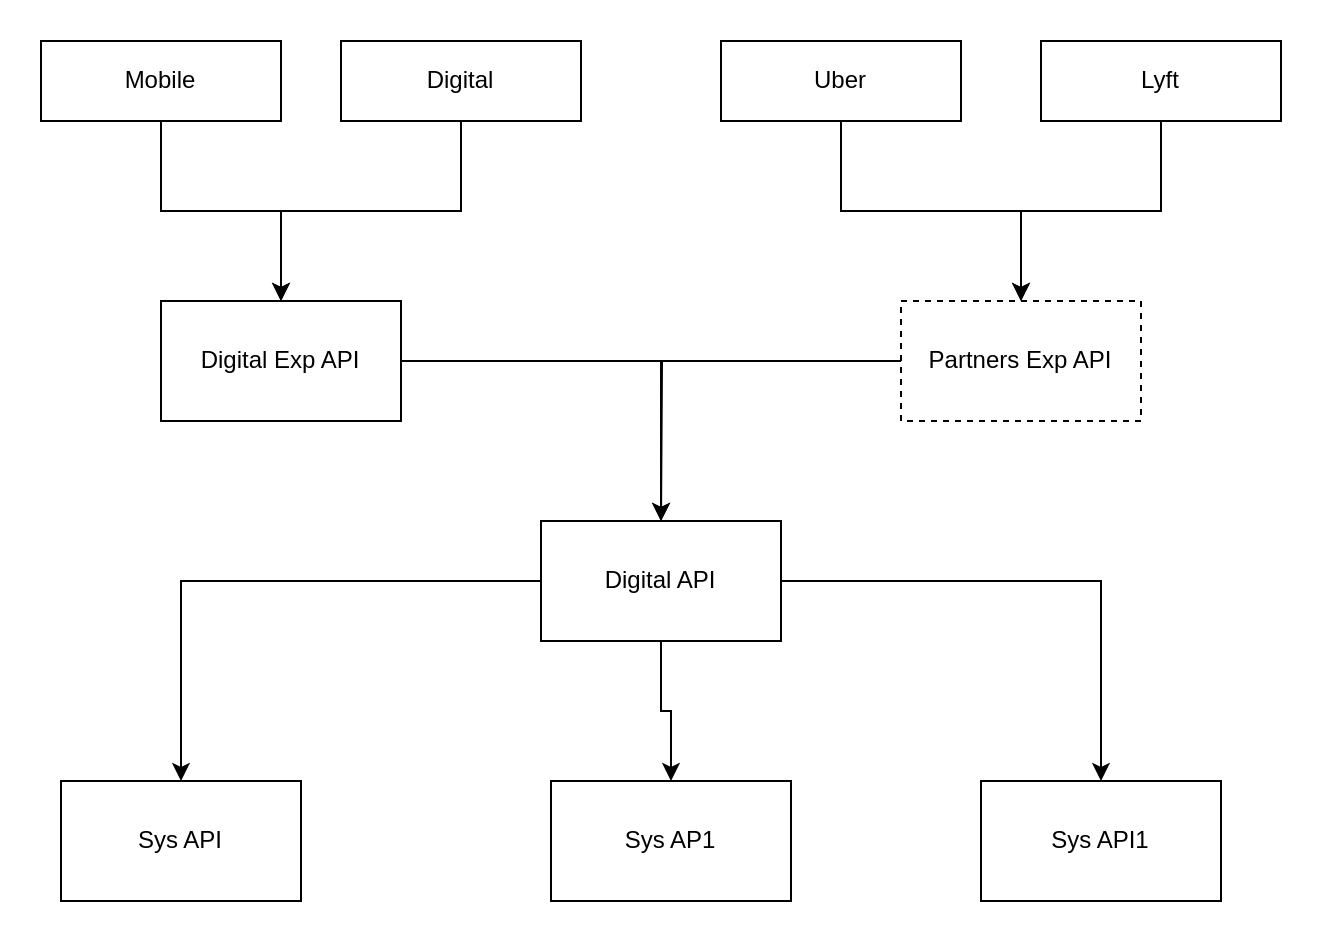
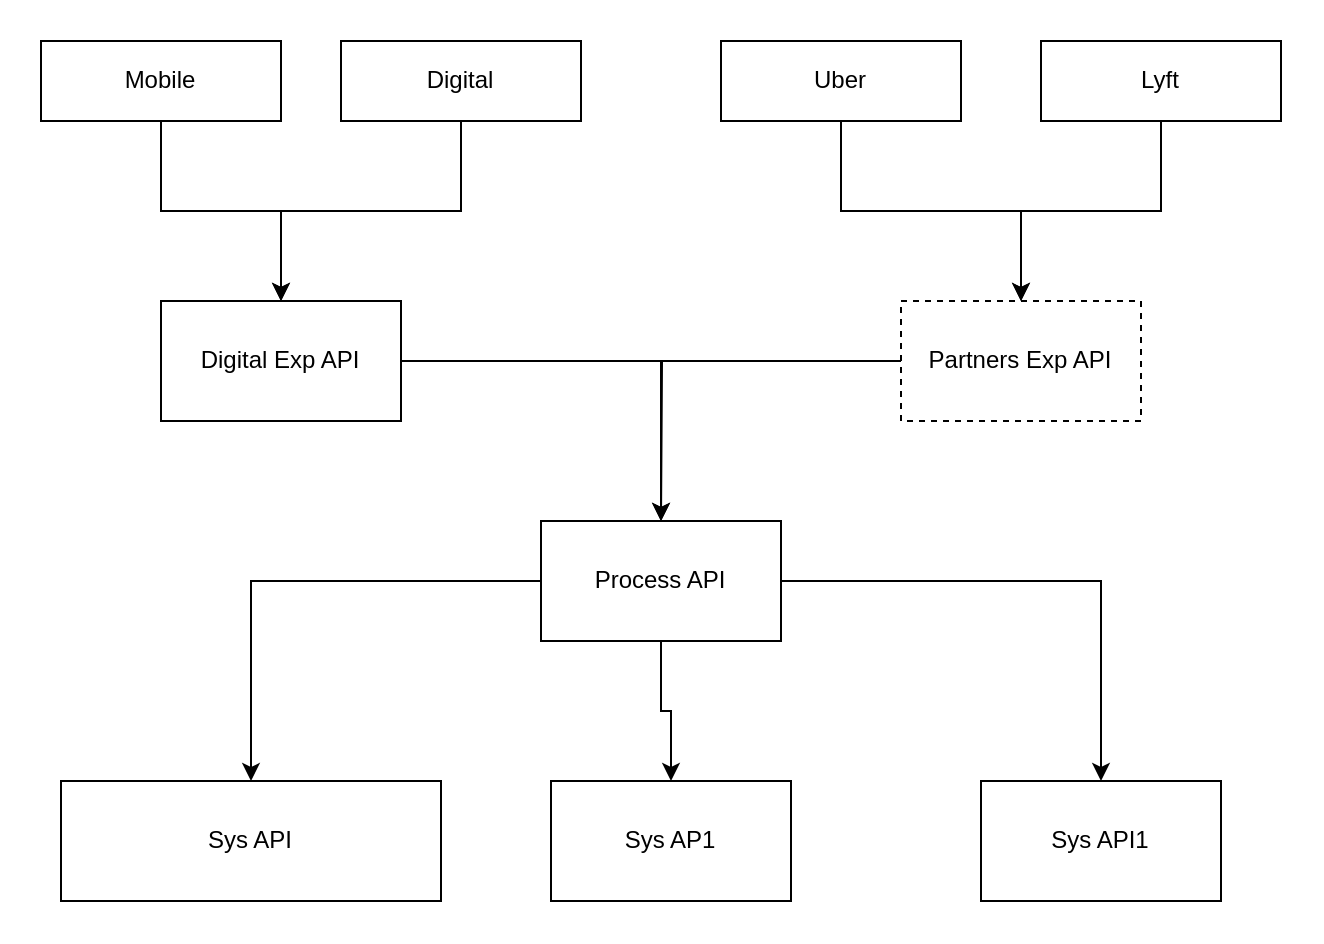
- <mxCell id="17" value="Digital API" style="rounded=0;whiteSpace=wrap;html=1;" vertex="1" parent="1"><mxGeometry x="270" y="260" width="120" height="60" as="geometry" /></mxCell>
+ <mxCell id="17" value="Process API" style="rounded=0;whiteSpace=wrap;html=1;" vertex="1" parent="1"><mxGeometry x="270" y="260" width="120" height="60" as="geometry" /></mxCell>
- <mxCell id="20" value="Sys API" style="rounded=0;whiteSpace=wrap;html=1;" vertex="1" parent="1"><mxGeometry x="30" y="390" width="120" height="60" as="geometry" /></mxCell>
+ <mxCell id="20" value="Sys API" style="rounded=0;whiteSpace=wrap;html=1;" vertex="1" parent="1"><mxGeometry x="30" y="390" width="190" height="60" as="geometry" /></mxCell>
